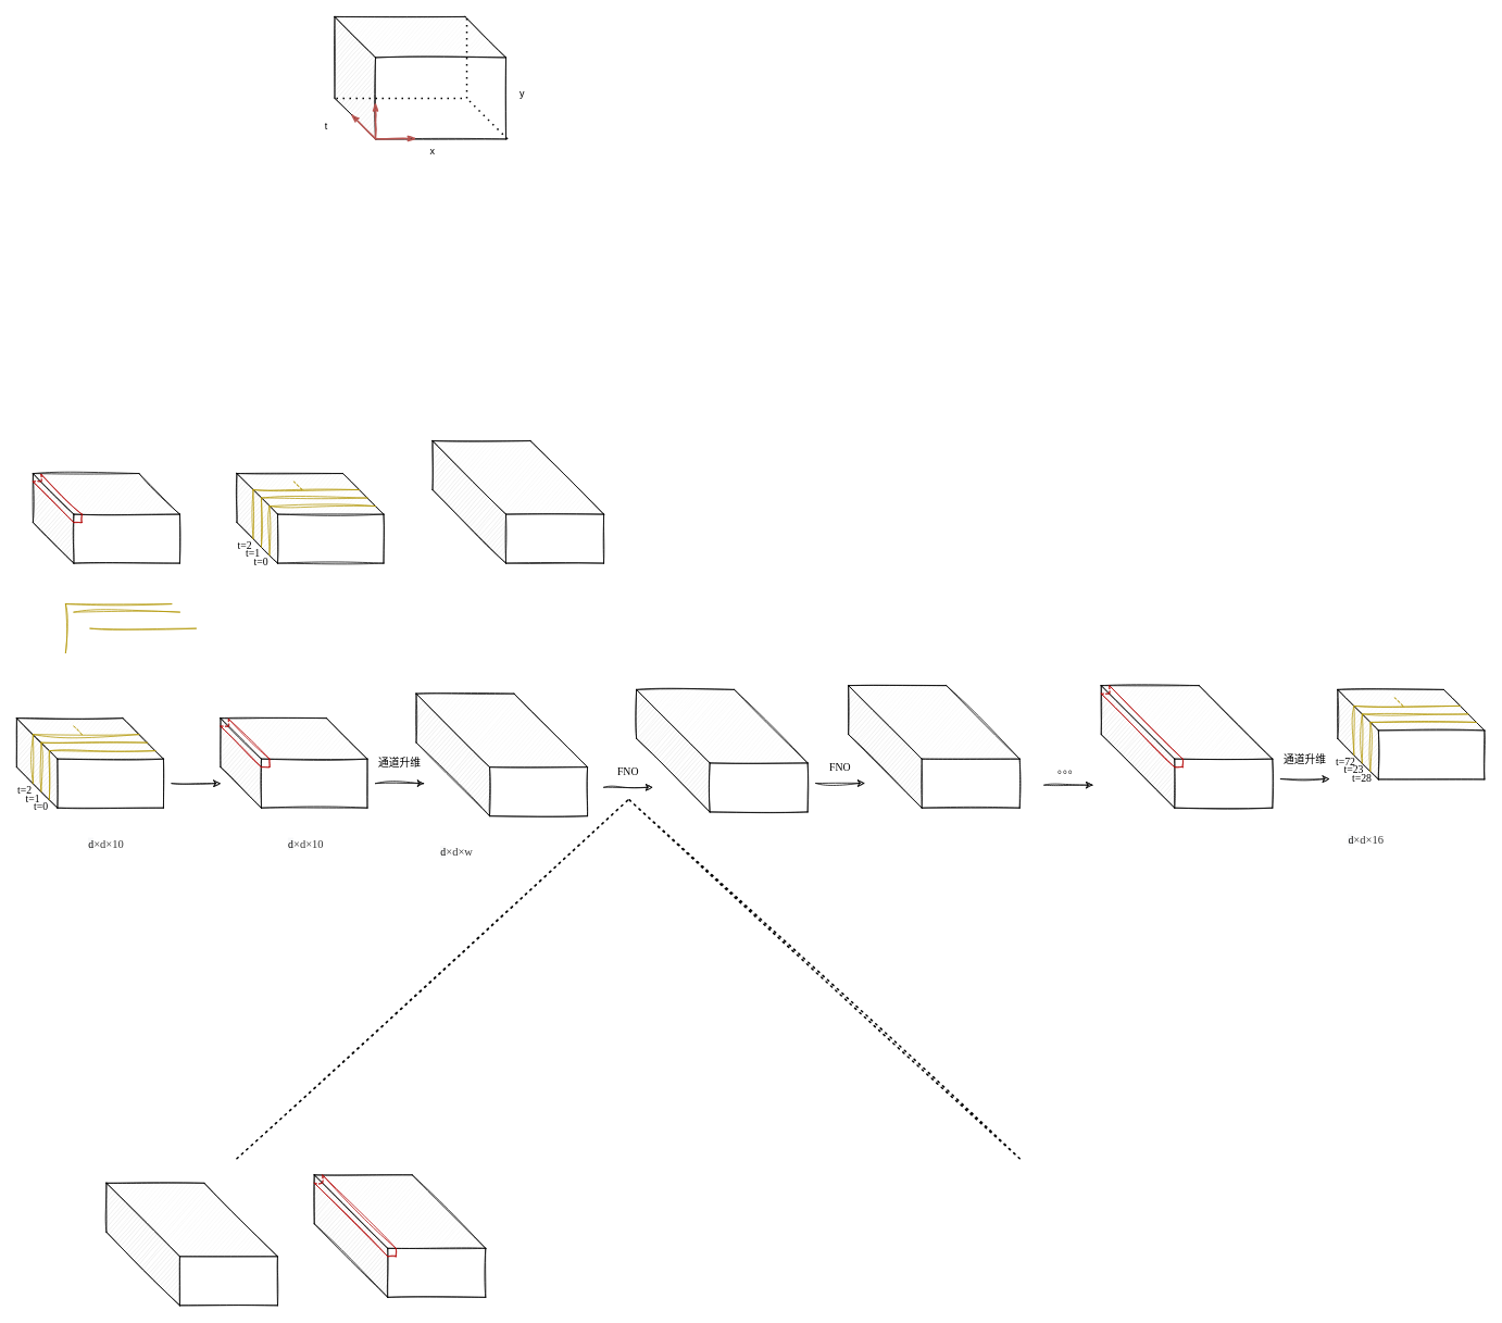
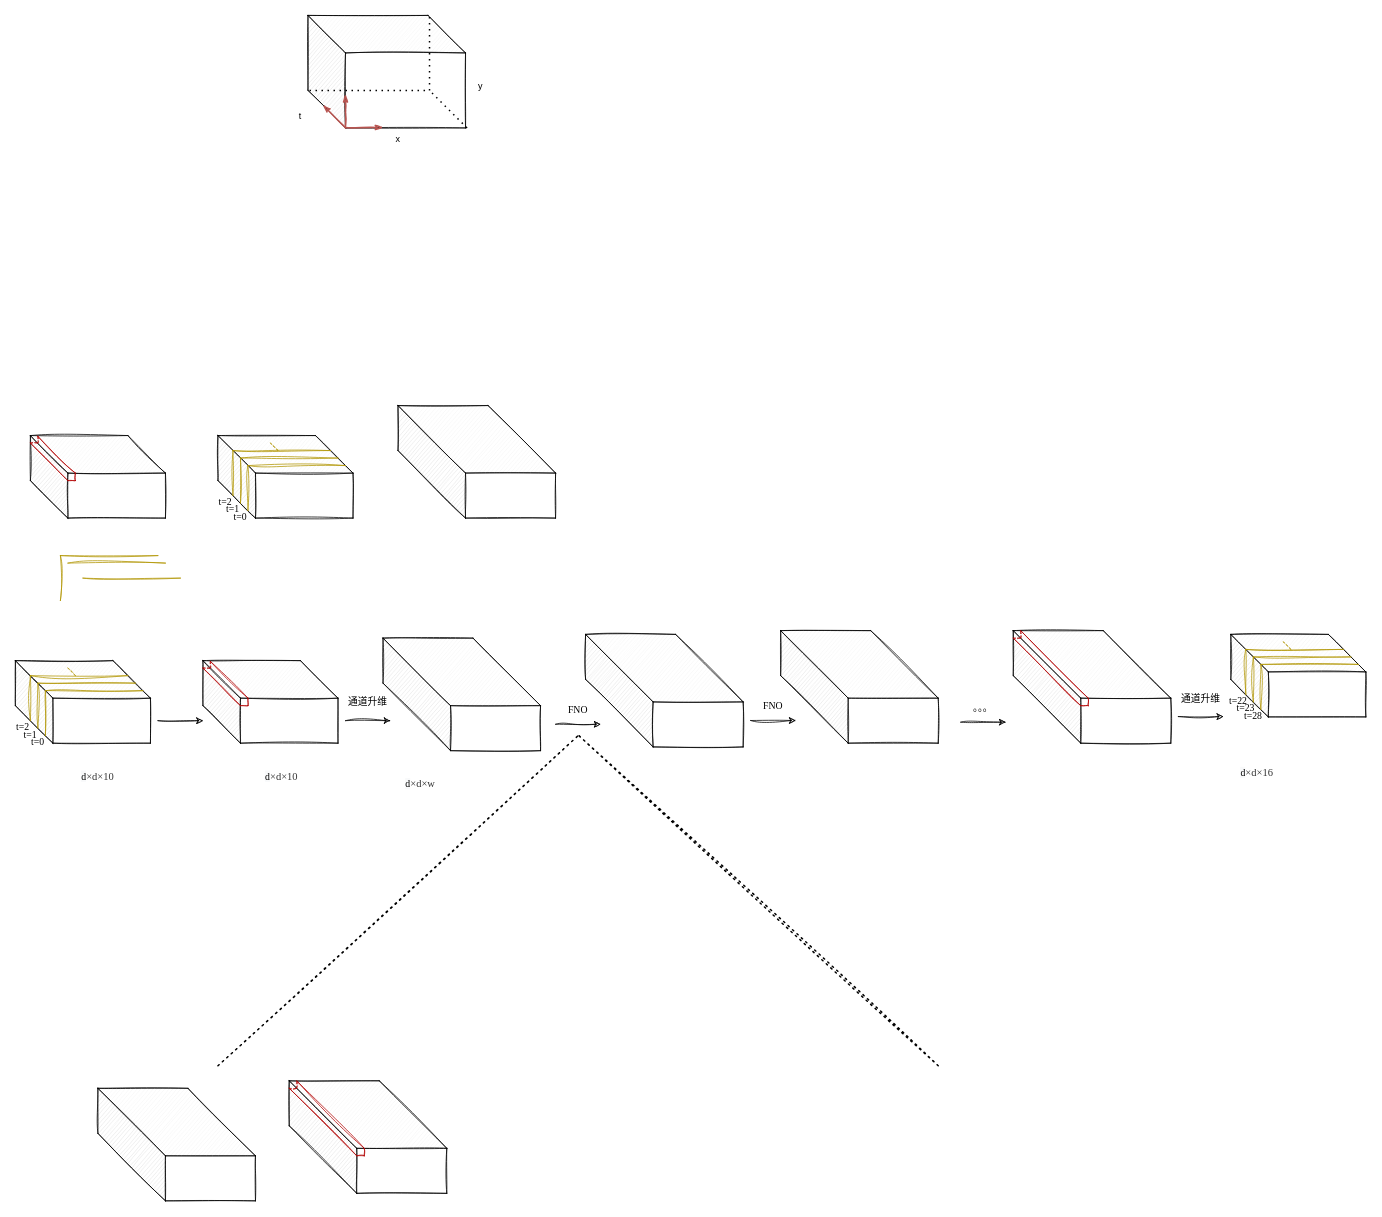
- <mxCell id="67" value="&lt;font style=&quot;font-size: 13px;&quot;&gt;t=72&lt;/font&gt;" style="text;html=1;strokeColor=none;fillColor=none;align=center;verticalAlign=middle;whiteSpace=wrap;rounded=0;sketch=1;hachureGap=4;jiggle=2;fontFamily=Architects Daughter;fontSource=https%3A%2F%2Ffonts.googleapis.com%2Fcss%3Ffamily%3DArchitects%2BDaughter;fontSize=20;" parent="1" vertex="1"><mxGeometry x="1640" y="925" width="20" height="10" as="geometry" /></mxCell>
+ <mxCell id="67" value="&lt;font style=&quot;font-size: 13px;&quot;&gt;t=22&lt;/font&gt;" style="text;html=1;strokeColor=none;fillColor=none;align=center;verticalAlign=middle;whiteSpace=wrap;rounded=0;sketch=1;hachureGap=4;jiggle=2;fontFamily=Architects Daughter;fontSource=https%3A%2F%2Ffonts.googleapis.com%2Fcss%3Ffamily%3DArchitects%2BDaughter;fontSize=20;" parent="1" vertex="1"><mxGeometry x="1640" y="925" width="20" height="10" as="geometry" /></mxCell>
